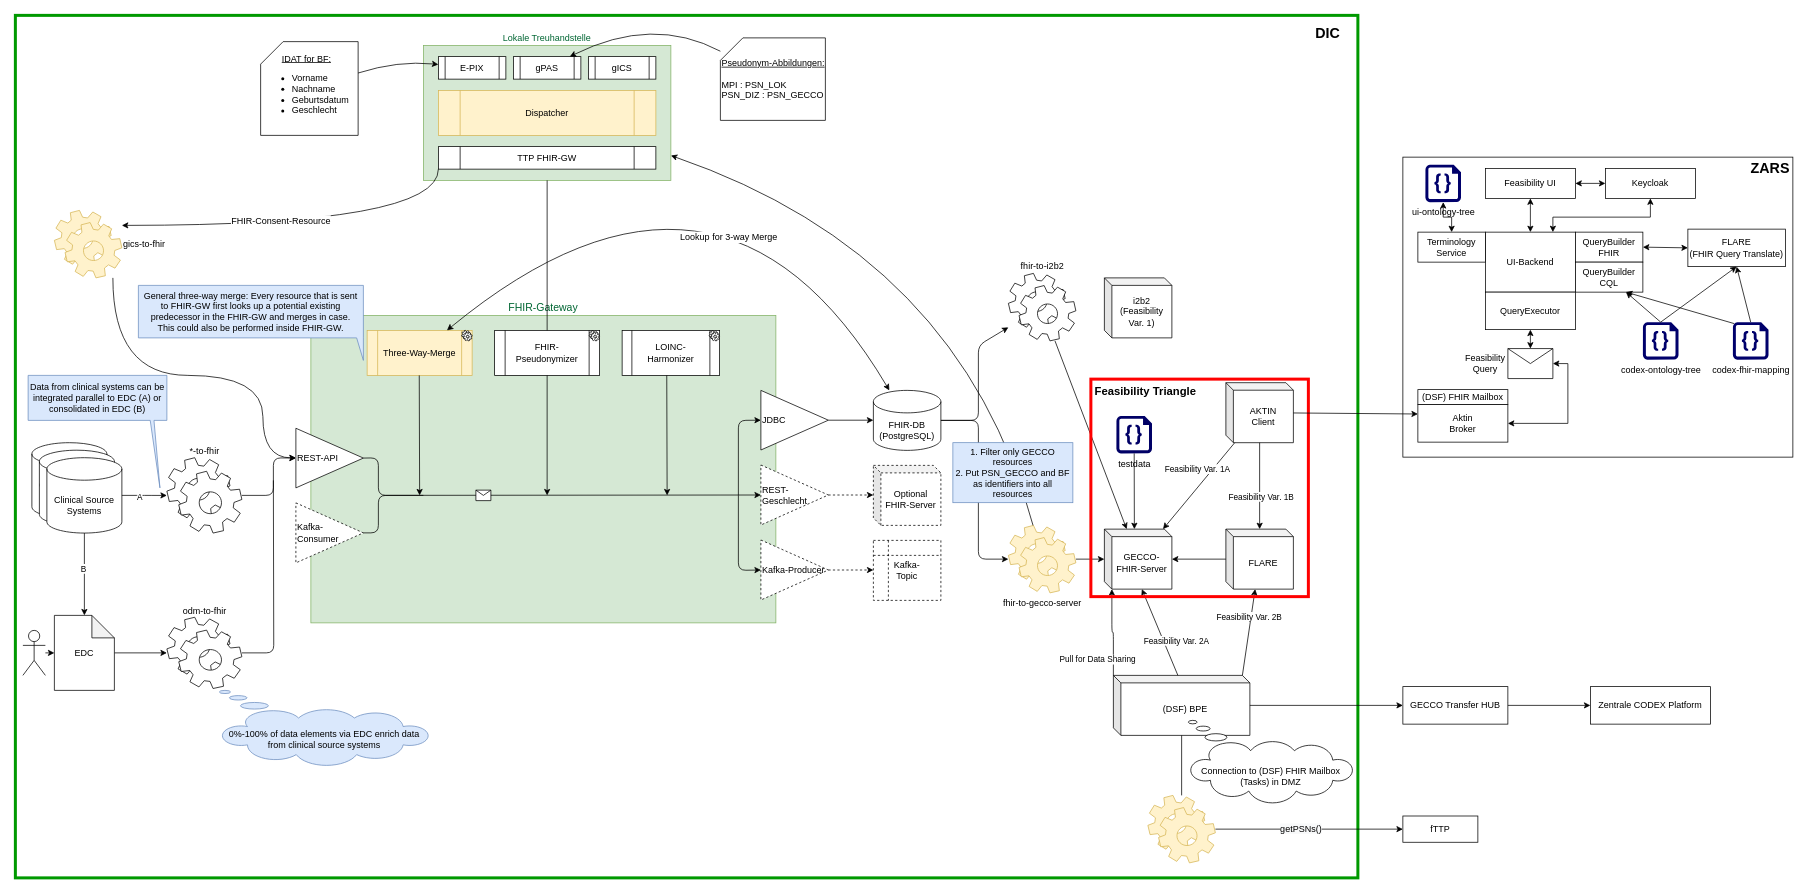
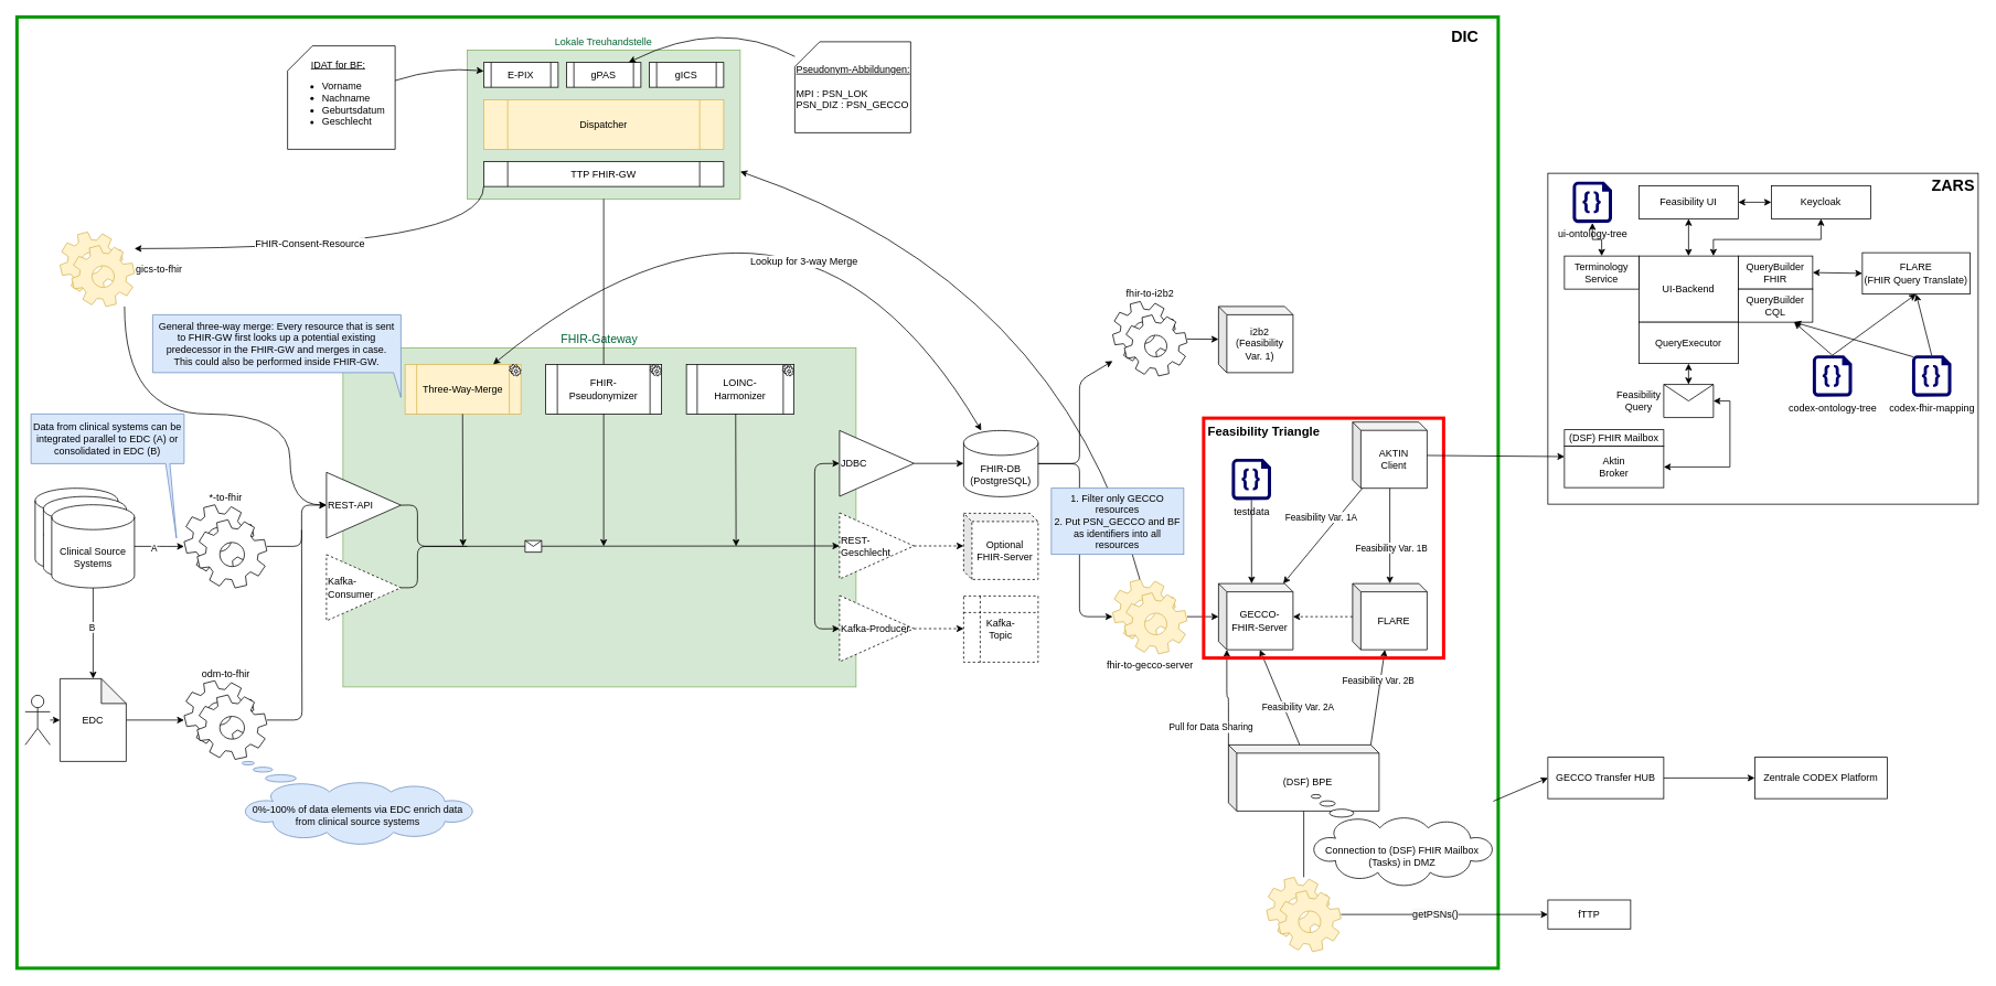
- <mxCell id="47" value="" style="endArrow=classic;html=1;" parent="1" source="45" target="64" edge="1"><mxGeometry width="50" height="50" relative="1" as="geometry"><mxPoint x="1432" y="394" as="sourcePoint" /><mxPoint x="1472" y="405" as="targetPoint" /></mxGeometry></mxCell>
+ <mxCell id="47" value="" style="endArrow=classic;html=1;" parent="1" source="45" target="46" edge="1"><mxGeometry width="50" height="50" relative="1" as="geometry"><mxPoint x="1432" y="394" as="sourcePoint" /><mxPoint x="1472" y="405" as="targetPoint" /></mxGeometry></mxCell>
- <mxCell id="70" value="" style="endArrow=classic;html=1;" parent="1" source="63" target="64" edge="1"><mxGeometry width="50" height="50" relative="1" as="geometry"><mxPoint x="1154" y="680" as="sourcePoint" /><mxPoint x="1204" y="630" as="targetPoint" /></mxGeometry></mxCell>
+ <mxCell id="70" value="" style="endArrow=classic;html=1;dashed=1;" parent="1" source="63" target="64" edge="1"><mxGeometry width="50" height="50" relative="1" as="geometry"><mxPoint x="1154" y="680" as="sourcePoint" /><mxPoint x="1204" y="630" as="targetPoint" /></mxGeometry></mxCell>
- <mxCell id="78" value="" style="endArrow=none;html=1;strokeWidth=1;fontSize=12;fontColor=#000000;startArrow=classic;startFill=1;endFill=0;exitX=0;exitY=0.5;exitDx=0;exitDy=0;" parent="1" source="128" target="59" edge="1"><mxGeometry width="50" height="50" relative="1" as="geometry"><mxPoint x="1794" y="940" as="sourcePoint" /><mxPoint x="1694" y="939.448" as="targetPoint" /></mxGeometry></mxCell>
+ <mxCell id="78" value="" style="endArrow=none;html=1;strokeWidth=1;fontSize=12;fontColor=#000000;startArrow=classic;startFill=1;endFill=0;exitX=0;exitY=0.5;exitDx=0;exitDy=0;" parent="1" source="128" target="62" edge="1"><mxGeometry width="50" height="50" relative="1" as="geometry"><mxPoint x="1794" y="940" as="sourcePoint" /><mxPoint x="1694" y="939.448" as="targetPoint" /></mxGeometry></mxCell>
